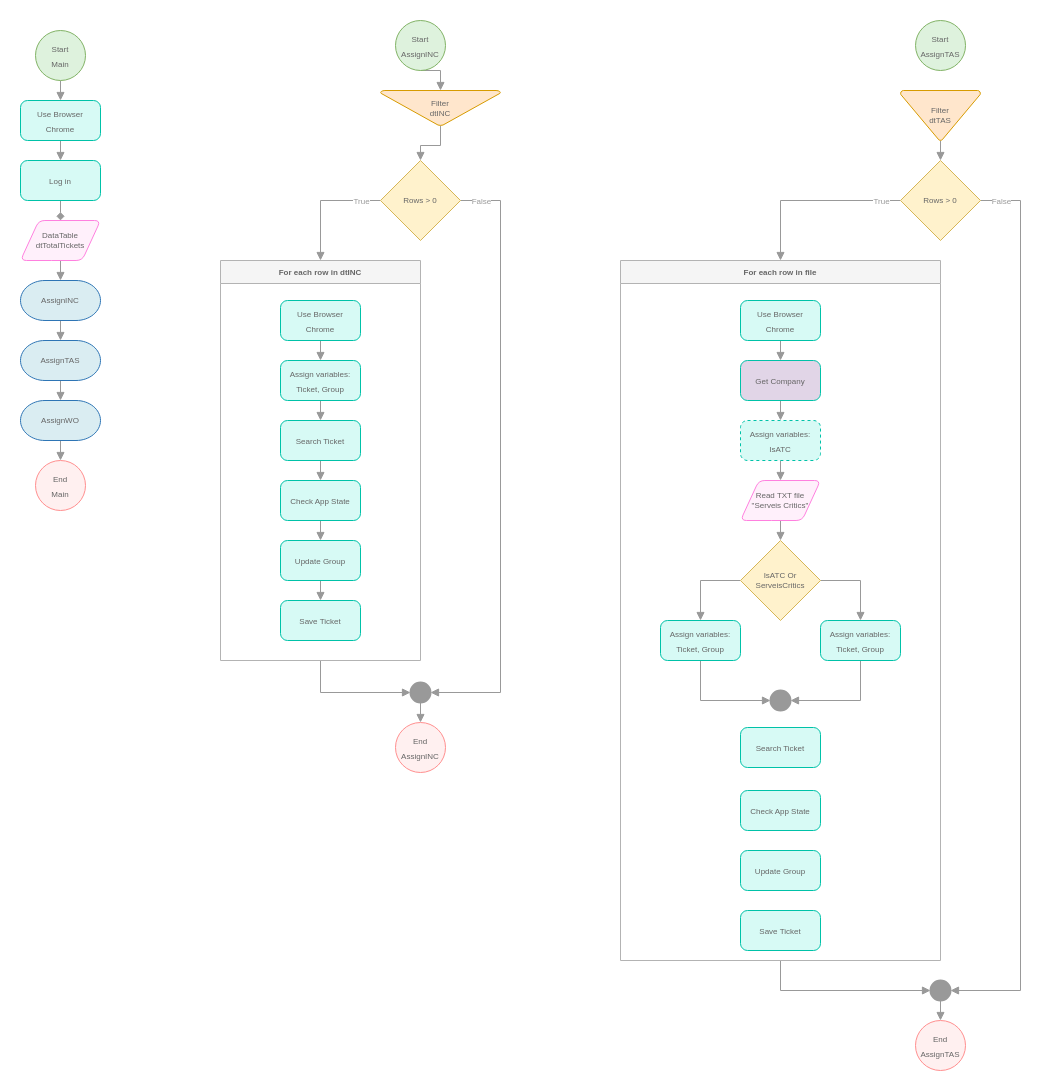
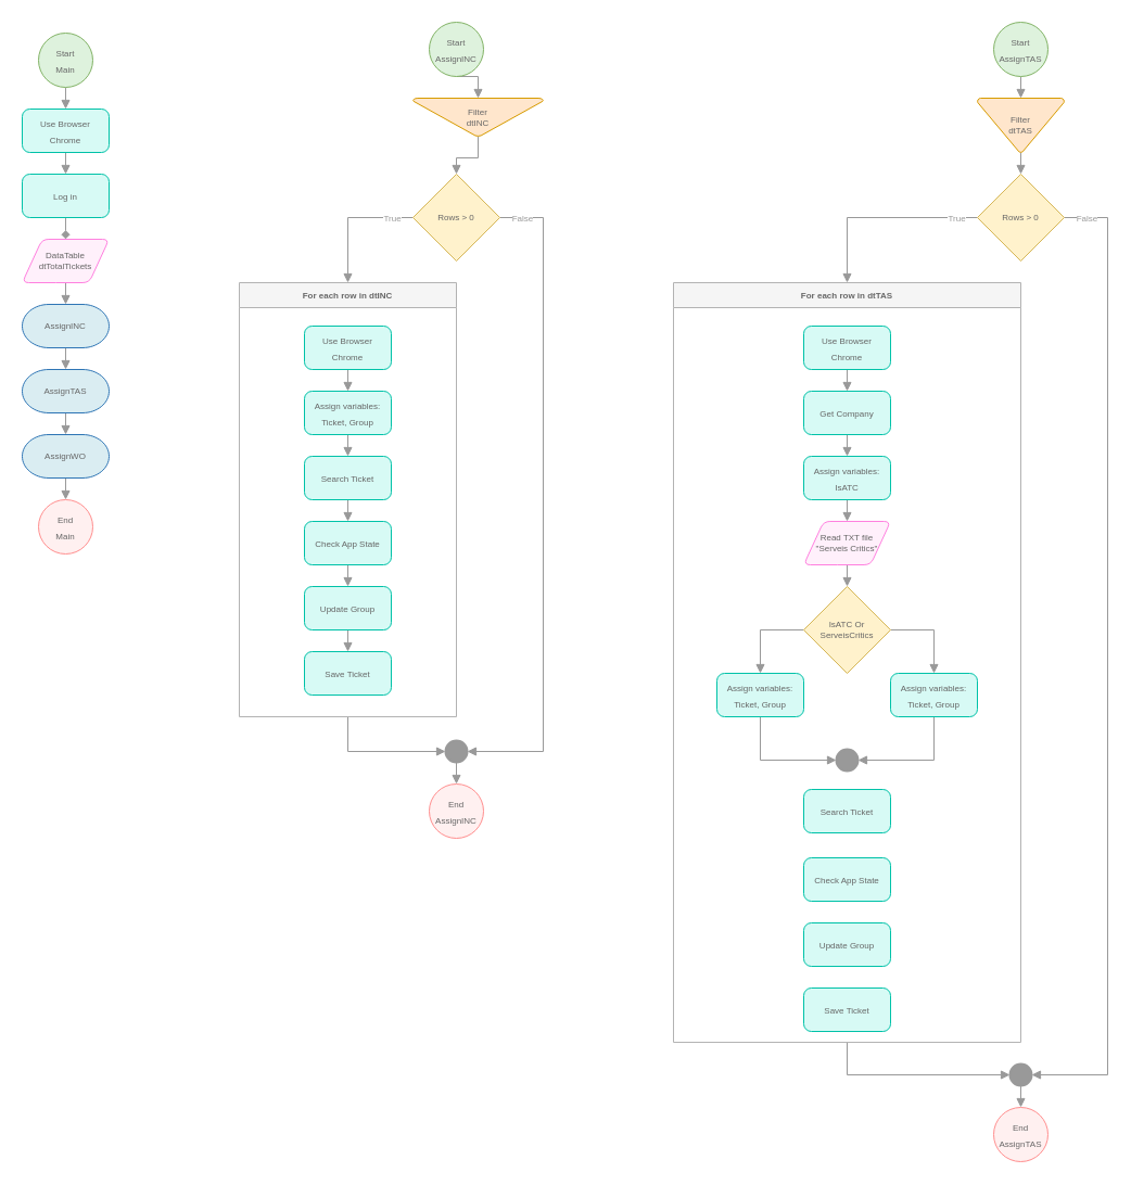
+ <mxCell id="73" style="edgeStyle=orthogonalEdgeStyle;rounded=0;orthogonalLoop=1;jettySize=auto;html=1;exitX=0.5;exitY=1;exitDx=0;exitDy=0;exitPerimeter=0;entryX=0.5;entryY=0;entryDx=0;entryDy=0;entryPerimeter=0;fontSize=8;fontColor=#666666;endArrow=block;endFill=1;strokeColor=#999999;" edge="1" parent="1" source="74" target="43"><mxGeometry relative="1" as="geometry" /></mxCell>
- <mxCell id="50" value="For each row in file" style="swimlane;fontSize=8;strokeColor=#B3B3B3;strokeWidth=1;fillColor=#f5f5f5;fontColor=#666666;" vertex="1" parent="1"><mxGeometry x="620" y="260" width="320" height="700" as="geometry"><mxRectangle x="380" y="300" width="120" height="23" as="alternateBounds" /></mxGeometry></mxCell>
+ <mxCell id="50" value="For each row in dtTAS" style="swimlane;fontSize=8;strokeColor=#B3B3B3;strokeWidth=1;fillColor=#f5f5f5;fontColor=#666666;" vertex="1" parent="1"><mxGeometry x="620" y="260" width="320" height="700" as="geometry"><mxRectangle x="380" y="300" width="120" height="23" as="alternateBounds" /></mxGeometry></mxCell>
- <mxCell id="54" value="&lt;font color=&quot;#666666&quot;&gt;&lt;span style=&quot;font-size: 8px;&quot;&gt;Get Company&lt;/span&gt;&lt;/font&gt;" style="rounded=1;whiteSpace=wrap;html=1;absoluteArcSize=1;arcSize=14;strokeWidth=1;fontColor=#000000;fillColor=#e1d5e7;strokeColor=#00c2a8;" vertex="1" parent="50"><mxGeometry x="120" y="100" width="80" height="40" as="geometry" /></mxCell>
+ <mxCell id="54" value="&lt;font color=&quot;#666666&quot;&gt;&lt;span style=&quot;font-size: 8px;&quot;&gt;Get Company&lt;/span&gt;&lt;/font&gt;" style="rounded=1;whiteSpace=wrap;html=1;absoluteArcSize=1;arcSize=14;strokeWidth=1;fontColor=#000000;fillColor=#d7faf5;strokeColor=#00c2a8;" vertex="1" parent="50"><mxGeometry x="120" y="100" width="80" height="40" as="geometry" /></mxCell>
- <mxCell id="56" value="&lt;font color=&quot;#666666&quot;&gt;&lt;span style=&quot;font-size: 8px;&quot;&gt;Assign variables: IsATC&lt;/span&gt;&lt;/font&gt;" style="rounded=1;whiteSpace=wrap;html=1;absoluteArcSize=1;arcSize=14;strokeWidth=1;fontColor=#000000;fillColor=#d7faf5;strokeColor=#00c2a8;dashed=1;" vertex="1" parent="50"><mxGeometry x="120" y="160" width="80" height="40" as="geometry" /></mxCell>
+ <mxCell id="56" value="&lt;font color=&quot;#666666&quot;&gt;&lt;span style=&quot;font-size: 8px;&quot;&gt;Assign variables: IsATC&lt;/span&gt;&lt;/font&gt;" style="rounded=1;whiteSpace=wrap;html=1;absoluteArcSize=1;arcSize=14;strokeWidth=1;fontColor=#000000;fillColor=#d7faf5;strokeColor=#00c2a8;" vertex="1" parent="50"><mxGeometry x="120" y="160" width="80" height="40" as="geometry" /></mxCell>
